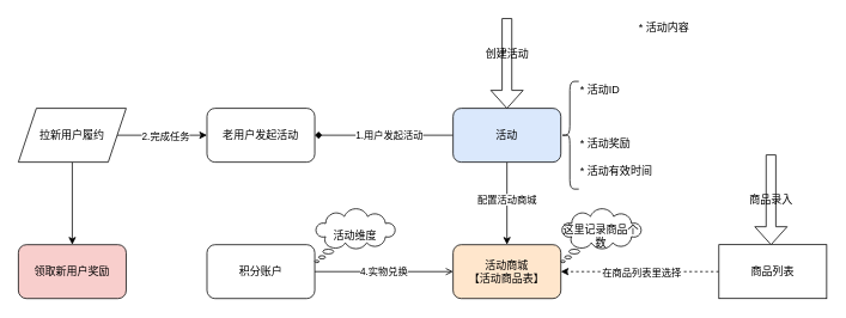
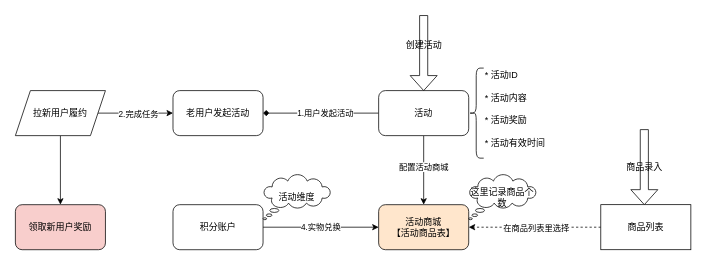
- <mxCell id="11" value="* 活动内容" style="text;html=1;align=left;verticalAlign=middle;resizable=0;points=[];autosize=1;strokeColor=none;" vertex="1" parent="1"><mxGeometry x="709" y="20" width="70" height="20" as="geometry" /></mxCell>
+ <mxCell id="11" value="* 活动内容" style="text;html=1;align=left;verticalAlign=middle;resizable=0;points=[];autosize=1;strokeColor=none;" vertex="1" parent="1"><mxGeometry x="644" y="120" width="70" height="20" as="geometry" /></mxCell>
- <mxCell id="8" value="活动" style="rounded=1;whiteSpace=wrap;html=1;fillColor=#dae8fc;" vertex="1" parent="1"><mxGeometry x="504" y="120" width="120" height="60" as="geometry" /></mxCell>
+ <mxCell id="8" value="活动" style="rounded=1;whiteSpace=wrap;html=1;" vertex="1" parent="1"><mxGeometry x="504" y="120" width="120" height="60" as="geometry" /></mxCell>
- <mxCell id="2" value="4.实物兑换" style="edgeStyle=orthogonalEdgeStyle;rounded=0;orthogonalLoop=1;jettySize=auto;html=1;entryX=0;entryY=0.5;entryDx=0;entryDy=0;endArrow=open;" edge="1" parent="1" source="3" target="14"><mxGeometry relative="1" as="geometry" /></mxCell>
+ <mxCell id="2" value="4.实物兑换" style="edgeStyle=orthogonalEdgeStyle;rounded=0;orthogonalLoop=1;jettySize=auto;html=1;entryX=0;entryY=0.5;entryDx=0;entryDy=0;" edge="1" parent="1" source="3" target="14"><mxGeometry relative="1" as="geometry" /></mxCell>
